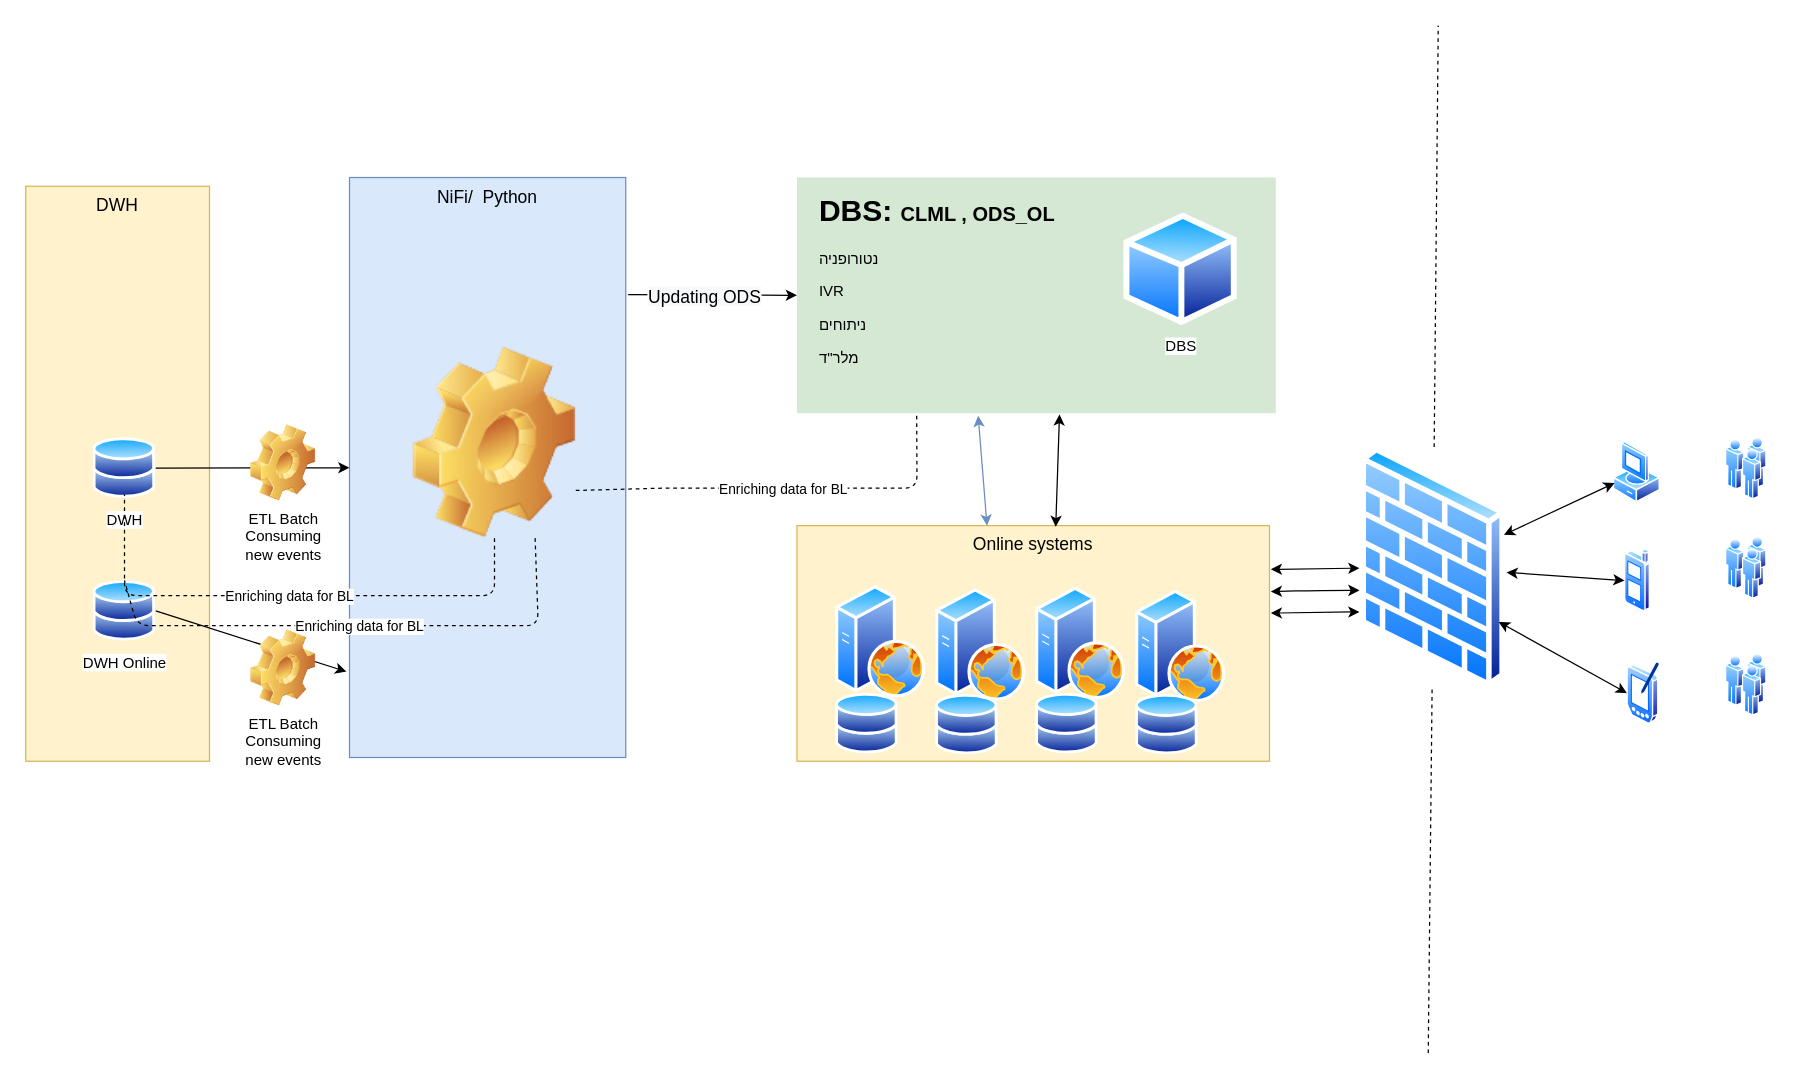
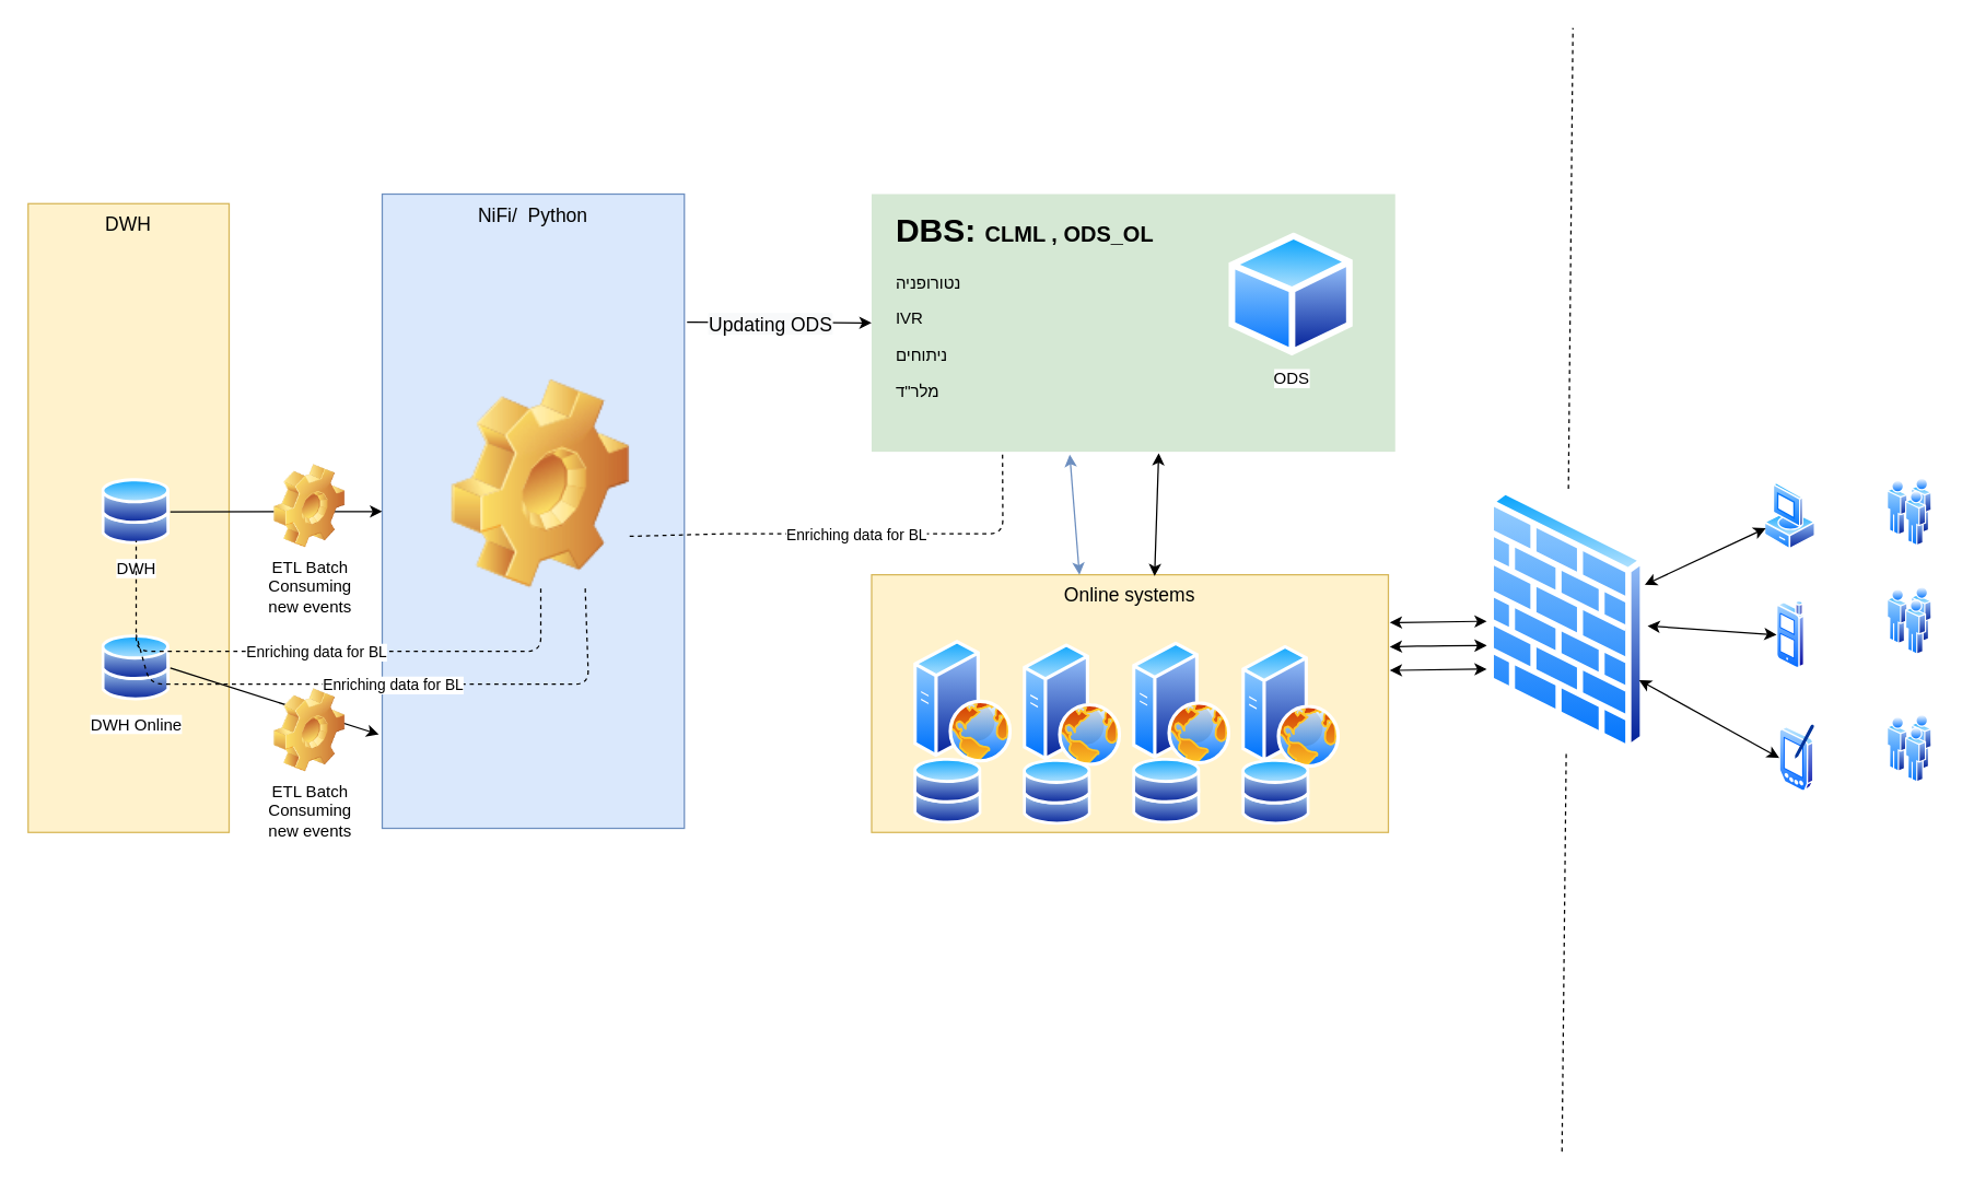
- <mxCell id="12" value="DBS" style="aspect=fixed;perimeter=ellipsePerimeter;html=1;align=center;shadow=0;dashed=0;spacingTop=3;image;image=img/lib/active_directory/generic_node.svg;" parent="1" vertex="1"><mxGeometry x="898" y="170" width="92" height="90.16" as="geometry" /></mxCell>
+ <mxCell id="12" value="ODS" style="aspect=fixed;perimeter=ellipsePerimeter;html=1;align=center;shadow=0;dashed=0;spacingTop=3;image;image=img/lib/active_directory/generic_node.svg;" parent="1" vertex="1"><mxGeometry x="898" y="170" width="92" height="90.16" as="geometry" /></mxCell>
